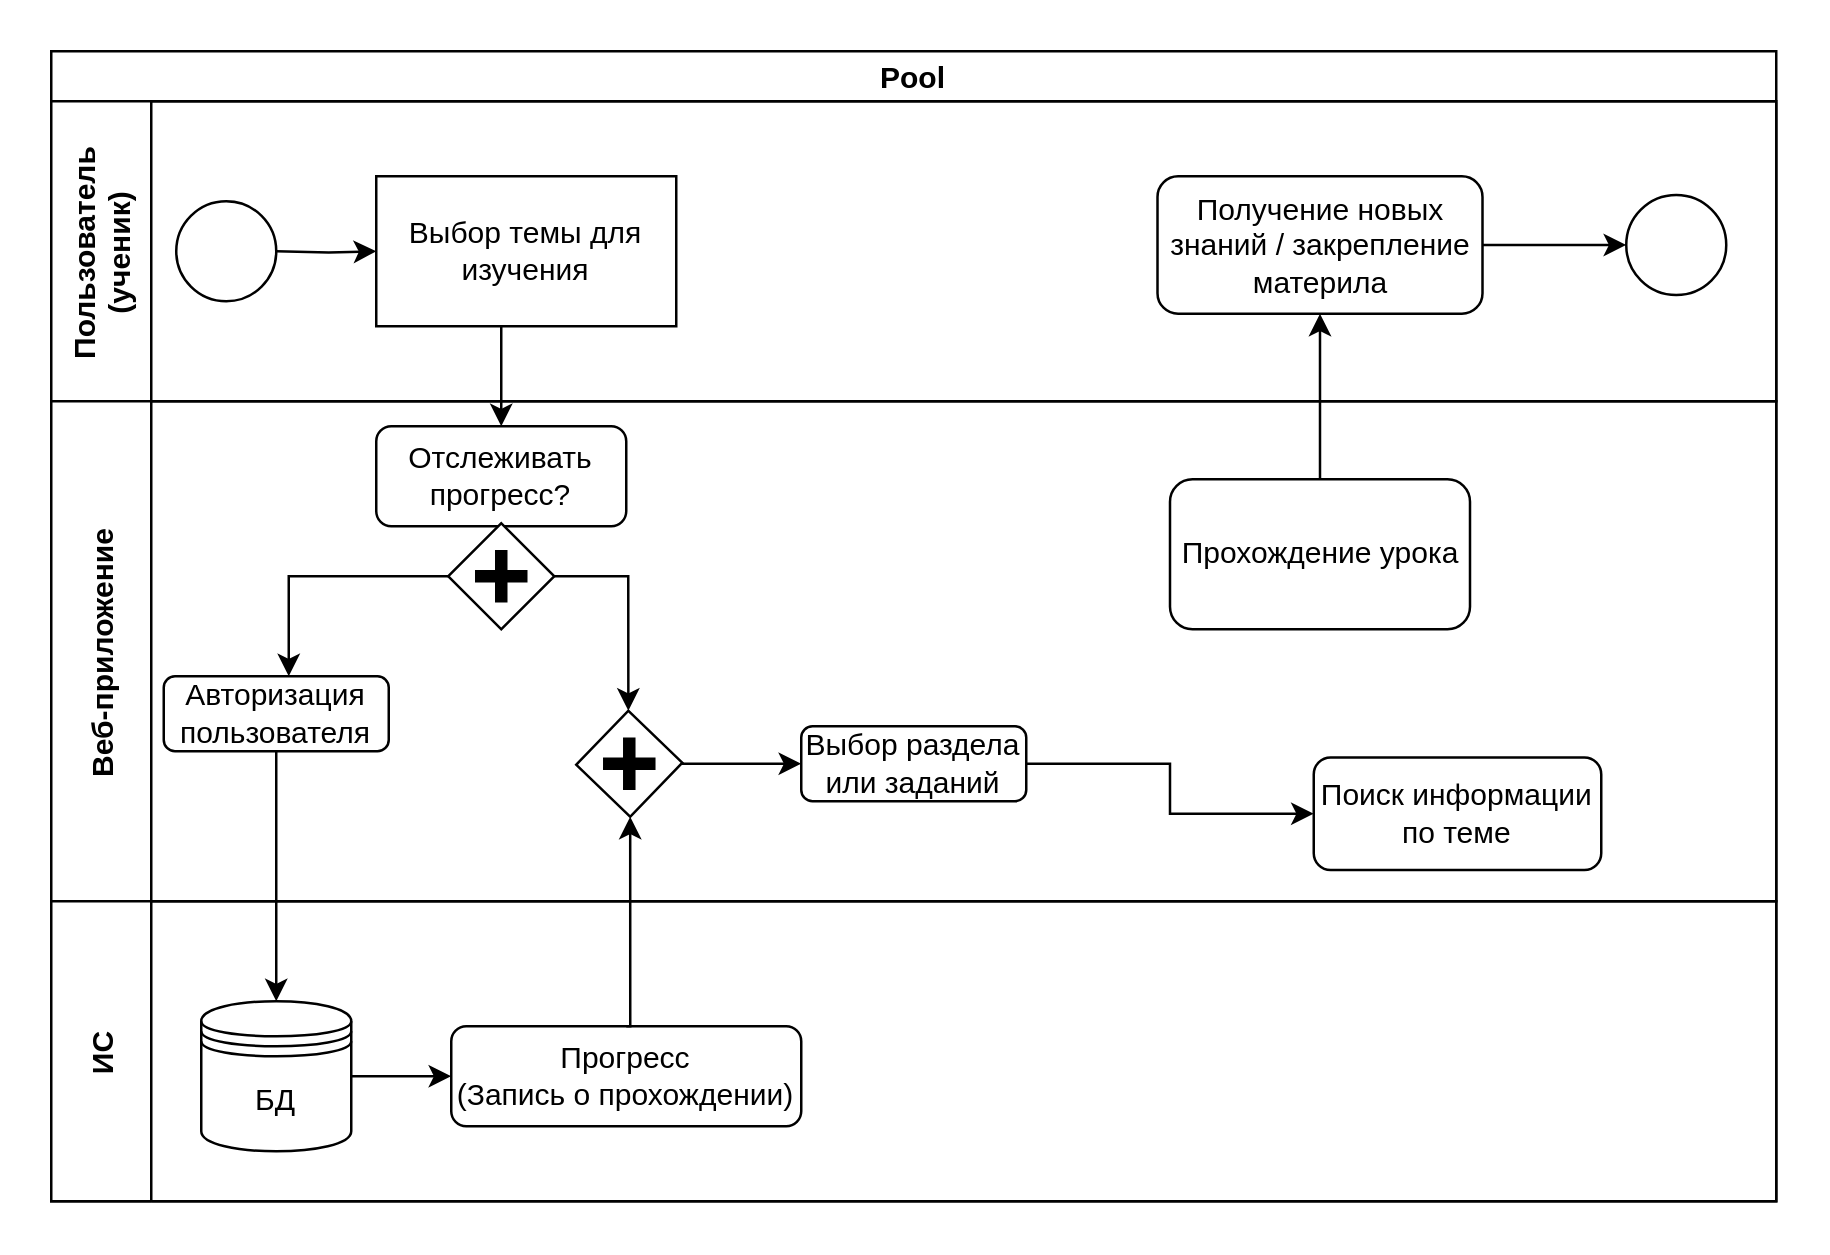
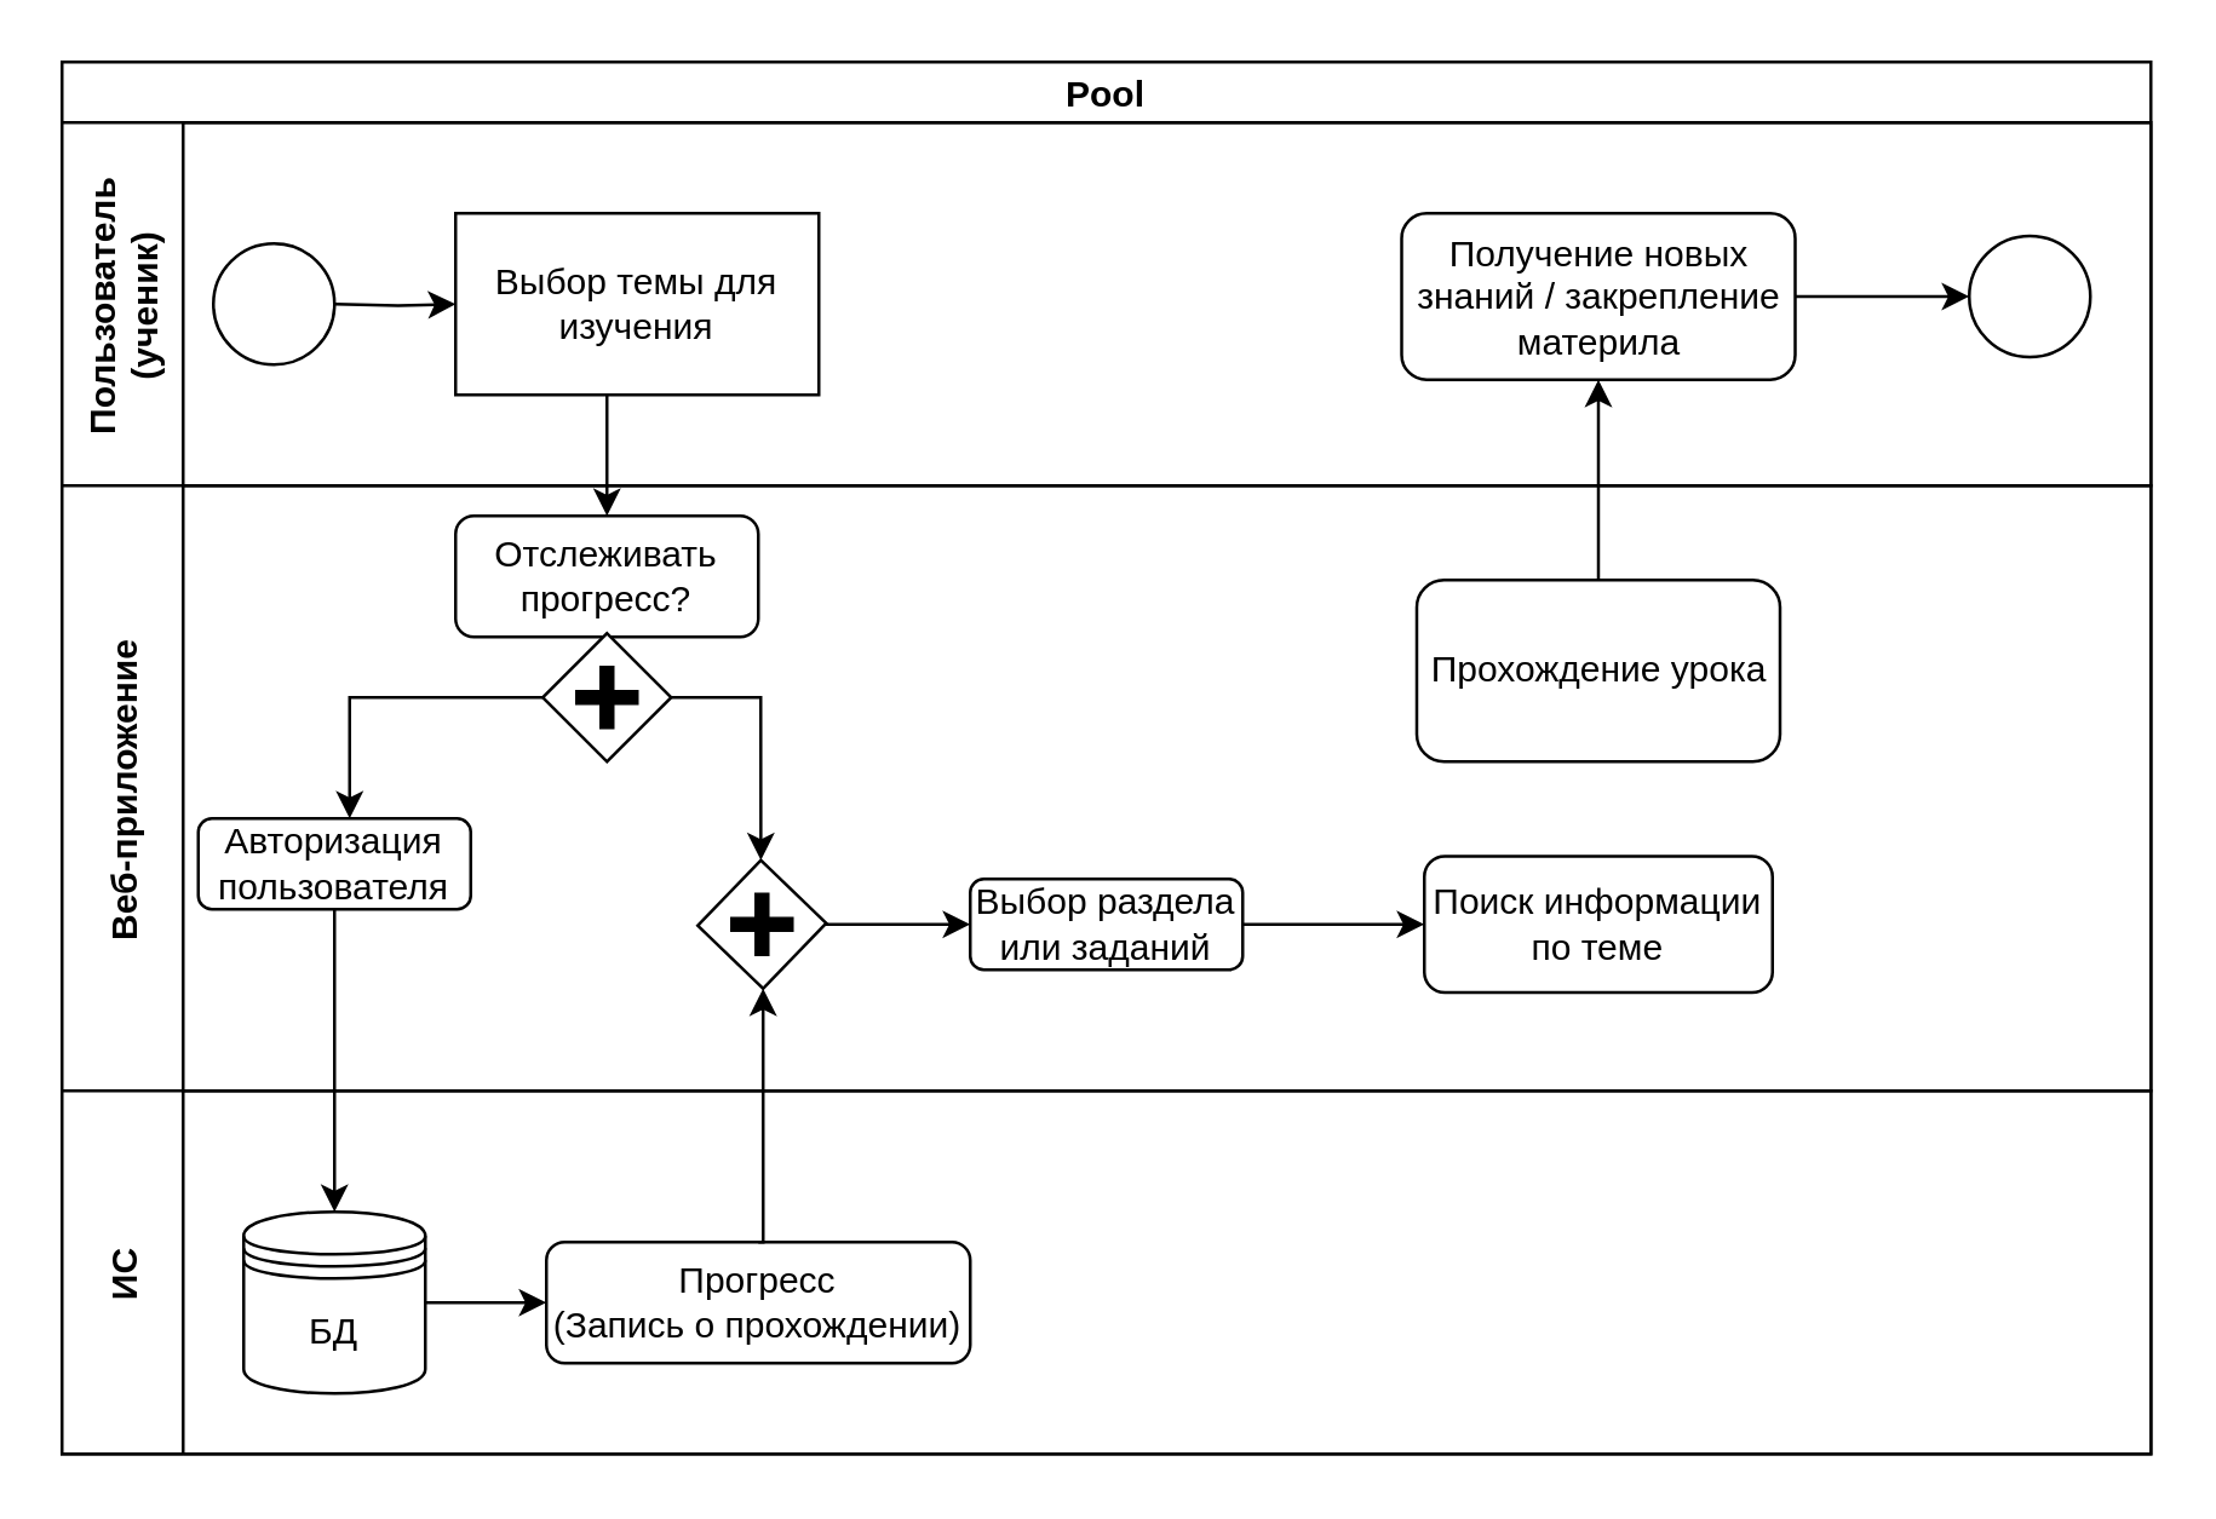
- <mxCell id="20" value="Поиск информации по теме" style="whiteSpace=wrap;html=1;rounded=1;" parent="10" vertex="1"><mxGeometry x="505" y="142.5" width="115" height="45" as="geometry" /></mxCell>
+ <mxCell id="20" value="Поиск информации по теме" style="whiteSpace=wrap;html=1;rounded=1;" parent="10" vertex="1"><mxGeometry x="450" y="122.5" width="115" height="45" as="geometry" /></mxCell>
